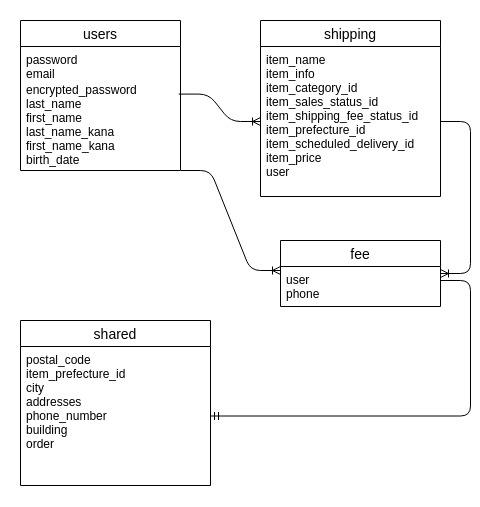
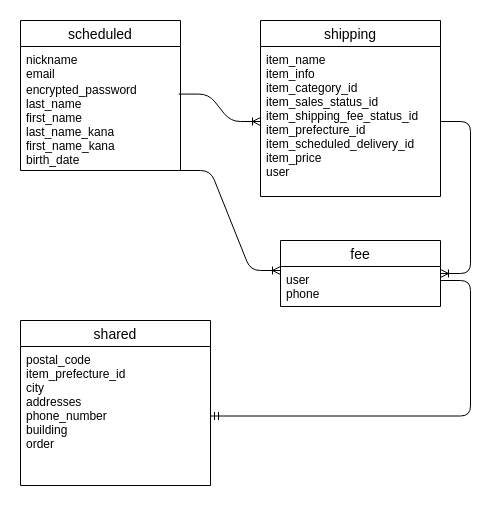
- <mxCell id="2" value="users" style="swimlane;fontStyle=0;childLayout=stackLayout;horizontal=1;startSize=26;horizontalStack=0;resizeParent=1;resizeParentMax=0;resizeLast=0;collapsible=1;marginBottom=0;align=center;fontSize=14;" vertex="1" parent="1"><mxGeometry x="20" y="20" width="160" height="150" as="geometry" /></mxCell>
+ <mxCell id="2" value="scheduled" style="swimlane;fontStyle=0;childLayout=stackLayout;horizontal=1;startSize=26;horizontalStack=0;resizeParent=1;resizeParentMax=0;resizeLast=0;collapsible=1;marginBottom=0;align=center;fontSize=14;" vertex="1" parent="1"><mxGeometry x="20" y="20" width="160" height="150" as="geometry" /></mxCell>
- <mxCell id="3" value="password&#10;email&#10;" style="text;strokeColor=none;fillColor=none;spacingLeft=4;spacingRight=4;overflow=hidden;rotatable=0;points=[[0,0.5],[1,0.5]];portConstraint=eastwest;fontSize=12;" vertex="1" parent="2"><mxGeometry y="26" width="160" height="30" as="geometry" /></mxCell>
+ <mxCell id="3" value="nickname&#10;email&#10;" style="text;strokeColor=none;fillColor=none;spacingLeft=4;spacingRight=4;overflow=hidden;rotatable=0;points=[[0,0.5],[1,0.5]];portConstraint=eastwest;fontSize=12;" vertex="1" parent="2"><mxGeometry y="26" width="160" height="30" as="geometry" /></mxCell>
